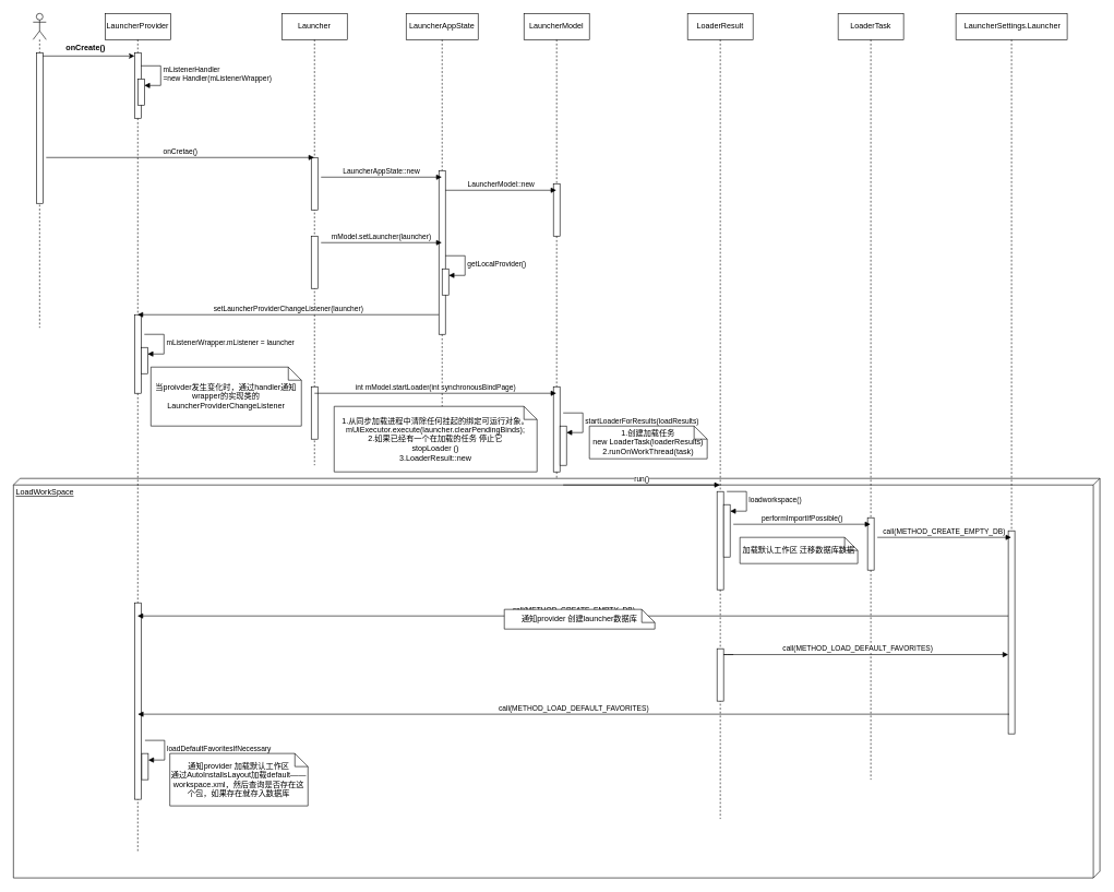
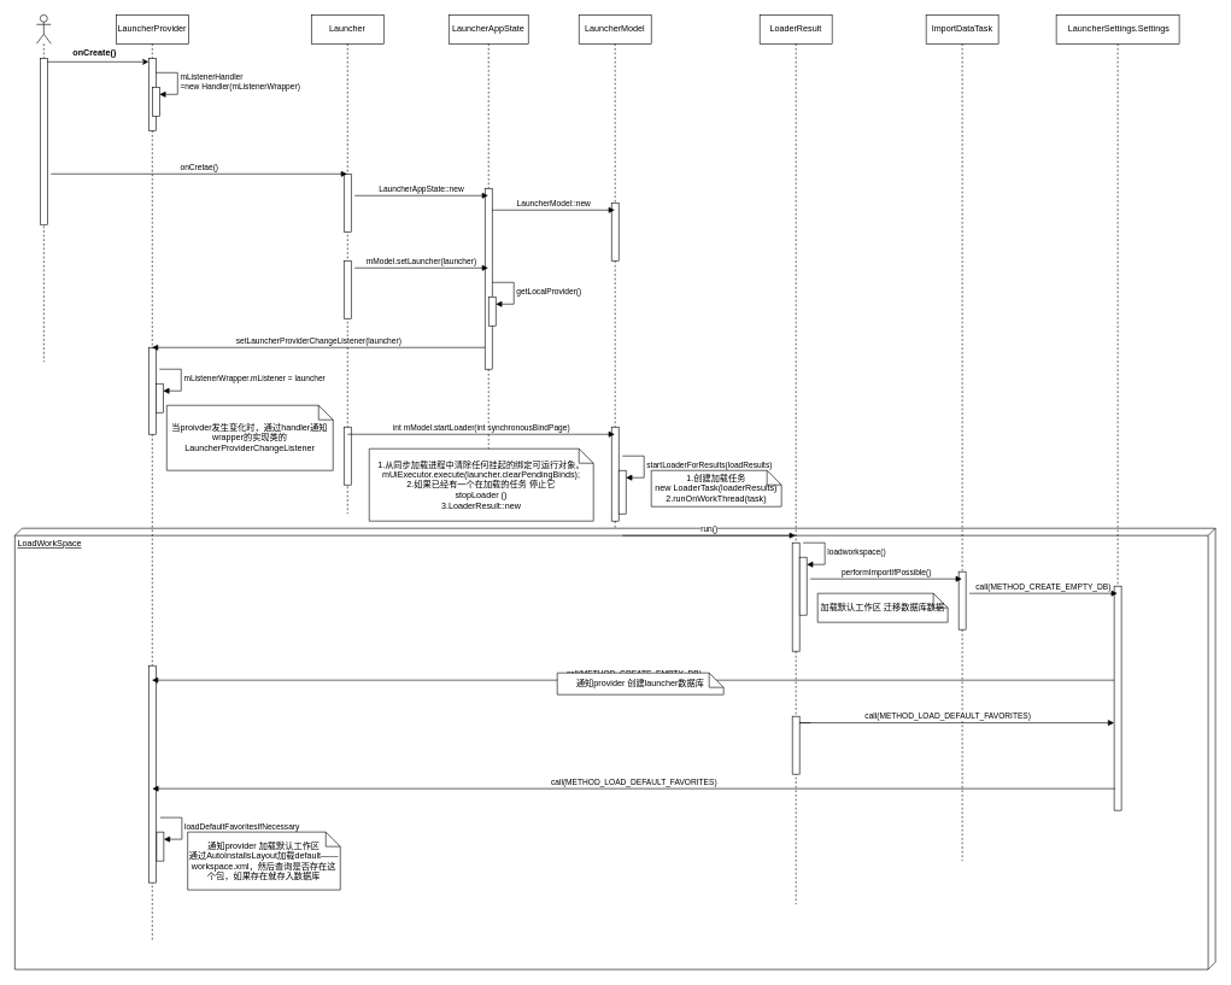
- <mxCell id="44" value="LoaderTask" style="shape=umlLifeline;perimeter=lifelinePerimeter;whiteSpace=wrap;html=1;container=1;dropTarget=0;collapsible=0;recursiveResize=0;outlineConnect=0;portConstraint=eastwest;newEdgeStyle={&quot;curved&quot;:0,&quot;rounded&quot;:0};" parent="1" vertex="1"><mxGeometry x="1280" y="20" width="100" height="1170" as="geometry" /></mxCell>
+ <mxCell id="44" value="ImportDataTask" style="shape=umlLifeline;perimeter=lifelinePerimeter;whiteSpace=wrap;html=1;container=1;dropTarget=0;collapsible=0;recursiveResize=0;outlineConnect=0;portConstraint=eastwest;newEdgeStyle={&quot;curved&quot;:0,&quot;rounded&quot;:0};" parent="1" vertex="1"><mxGeometry x="1280" y="20" width="100" height="1170" as="geometry" /></mxCell>
- <mxCell id="49" value="&amp;nbsp;LauncherSettings.Launcher" style="shape=umlLifeline;perimeter=lifelinePerimeter;whiteSpace=wrap;html=1;container=1;dropTarget=0;collapsible=0;recursiveResize=0;outlineConnect=0;portConstraint=eastwest;newEdgeStyle={&quot;curved&quot;:0,&quot;rounded&quot;:0};" parent="1" vertex="1"><mxGeometry x="1460" y="20" width="170" height="1100" as="geometry" /></mxCell>
+ <mxCell id="49" value="&amp;nbsp;LauncherSettings.Settings" style="shape=umlLifeline;perimeter=lifelinePerimeter;whiteSpace=wrap;html=1;container=1;dropTarget=0;collapsible=0;recursiveResize=0;outlineConnect=0;portConstraint=eastwest;newEdgeStyle={&quot;curved&quot;:0,&quot;rounded&quot;:0};" parent="1" vertex="1"><mxGeometry x="1460" y="20" width="170" height="1100" as="geometry" /></mxCell>
